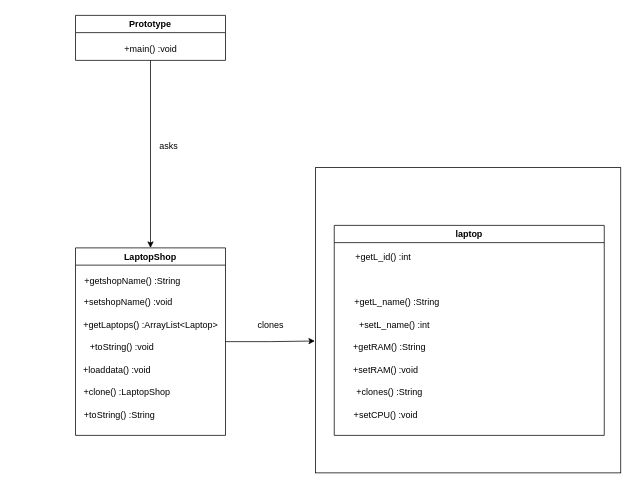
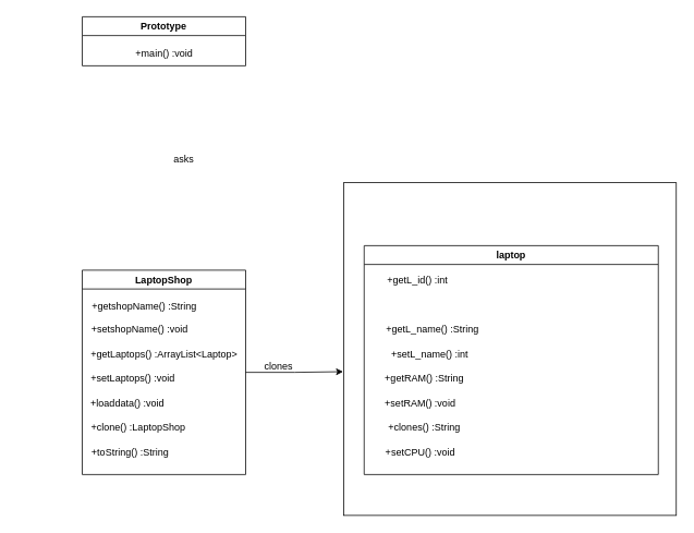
- <mxCell id="14" style="edgeStyle=orthogonalEdgeStyle;rounded=0;orthogonalLoop=1;jettySize=auto;html=1;" edge="1" parent="1" source="12" target="3"><mxGeometry relative="1" as="geometry" /></mxCell>
- <mxCell id="24" value="clones" style="text;html=1;align=center;verticalAlign=middle;resizable=0;points=[];autosize=1;strokeColor=none;fillColor=none;" vertex="1" parent="1"><mxGeometry x="330" y="418" width="60" height="30" as="geometry" /></mxCell>
+ <mxCell id="24" value="clones" style="text;html=1;align=center;verticalAlign=middle;resizable=0;points=[];autosize=1;strokeColor=none;fillColor=none;" vertex="1" parent="1"><mxGeometry x="310" y="433" width="60" height="30" as="geometry" /></mxCell>
- <mxCell id="9" value="&amp;nbsp; &amp;nbsp; &amp;nbsp; &amp;nbsp; &amp;nbsp; &amp;nbsp; &amp;nbsp;+toString() :void" style="text;html=1;align=center;verticalAlign=middle;resizable=0;points=[];autosize=1;strokeColor=none;fillColor=none;" vertex="1" parent="1"><mxGeometry x="55" y="448" width="170" height="30" as="geometry" /></mxCell>
+ <mxCell id="9" value="&amp;nbsp; &amp;nbsp; &amp;nbsp; &amp;nbsp; &amp;nbsp; &amp;nbsp; &amp;nbsp;+setLaptops() :void" style="text;html=1;align=center;verticalAlign=middle;resizable=0;points=[];autosize=1;strokeColor=none;fillColor=none;" vertex="1" parent="1"><mxGeometry x="55" y="448" width="170" height="30" as="geometry" /></mxCell>
